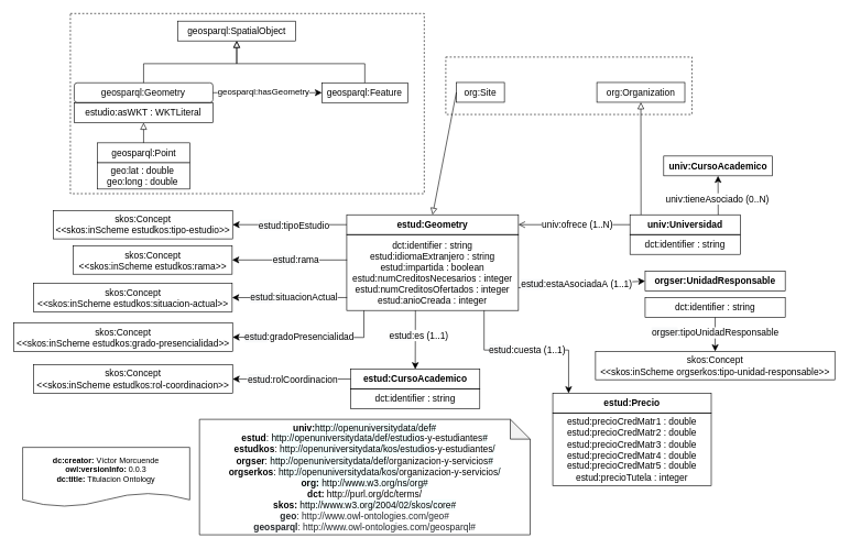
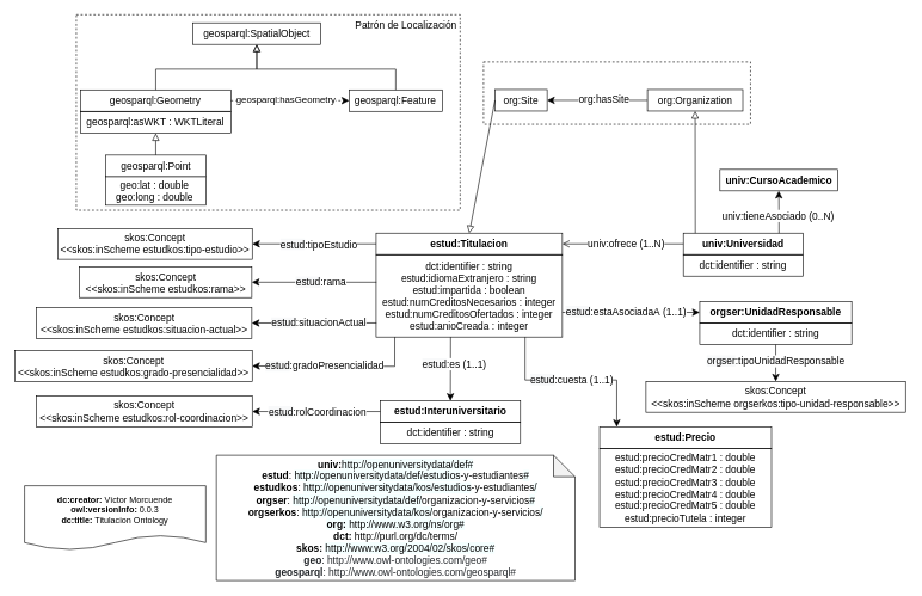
+ <mxCell id="47" value="&lt;font style=&quot;font-size: 14px&quot;&gt;Patrón de Localización&lt;/font&gt;" style="text;html=1;strokeColor=none;fillColor=none;align=center;verticalAlign=middle;whiteSpace=wrap;rounded=0;dashed=1;" parent="1" vertex="1"><mxGeometry x="491.37" y="20" width="150" height="30" as="geometry" /></mxCell>
- <mxCell id="58" value="geosparql:Geometry" style="whiteSpace=wrap;html=1;snapToPoint=1;points=[[0.1,0],[0.2,0],[0.3,0],[0.4,0],[0.5,0],[0.6,0],[0.7,0],[0.8,0],[0.9,0],[0,0.1],[0,0.3],[0,0.5],[0,0.7],[0,0.9],[0.1,1],[0.2,1],[0.3,1],[0.4,1],[0.5,1],[0.6,1],[0.7,1],[0.8,1],[0.9,1],[1,0.1],[1,0.3],[1,0.5],[1,0.7],[1,0.9]];fontFamily=Helvetica;fontSize=14;fillColor=none;rounded=1;" parent="1" vertex="1"><mxGeometry x="111.37" y="125" width="210" height="30" as="geometry" /></mxCell>
+ <mxCell id="58" value="geosparql:Geometry" style="rounded=0;whiteSpace=wrap;html=1;snapToPoint=1;points=[[0.1,0],[0.2,0],[0.3,0],[0.4,0],[0.5,0],[0.6,0],[0.7,0],[0.8,0],[0.9,0],[0,0.1],[0,0.3],[0,0.5],[0,0.7],[0,0.9],[0.1,1],[0.2,1],[0.3,1],[0.4,1],[0.5,1],[0.6,1],[0.7,1],[0.8,1],[0.9,1],[1,0.1],[1,0.3],[1,0.5],[1,0.7],[1,0.9]];fontFamily=Helvetica;fontSize=14;fillColor=none;" parent="1" vertex="1"><mxGeometry x="111.37" y="125" width="210" height="30" as="geometry" /></mxCell>
- <mxCell id="50" value="" style="endArrow=classic;html=1;exitX=1;exitY=0.5;exitDx=0;exitDy=0;entryX=0;entryY=0.5;entryDx=0;entryDy=0;endSize=8;arcSize=0;rounded=0;fontSize=14;" parent="1" source="58" target="59" edge="1"><mxGeometry width="50" height="50" relative="1" as="geometry"><mxPoint x="311.37" y="140.5" as="sourcePoint" /><mxPoint x="481.37" y="140.5" as="targetPoint" /></mxGeometry></mxCell>
+ <mxCell id="50" value="" style="endArrow=classic;html=1;exitX=1;exitY=0.5;exitDx=0;exitDy=0;entryX=0;entryY=0.5;entryDx=0;entryDy=0;endSize=8;arcSize=0;rounded=0;fontSize=14;dashed=1;" parent="1" source="58" target="59" edge="1"><mxGeometry width="50" height="50" relative="1" as="geometry"><mxPoint x="311.37" y="140.5" as="sourcePoint" /><mxPoint x="481.37" y="140.5" as="targetPoint" /></mxGeometry></mxCell>
+ <mxCell id="55" value="" style="endArrow=classic;html=1;exitX=0;exitY=0.5;exitDx=0;exitDy=0;entryX=1;entryY=0.5;entryDx=0;entryDy=0;endSize=8;arcSize=0;rounded=0;fontFamily=Helvetica;fontSize=14;" parent="1" source="54" target="53" edge="1"><mxGeometry width="50" height="50" relative="1" as="geometry"><mxPoint x="767.5" y="327.5" as="sourcePoint" /><mxPoint x="767.5" y="397.5" as="targetPoint" /></mxGeometry></mxCell>
+ <mxCell id="56" value="&lt;div&gt;org:hasSite&lt;/div&gt;" style="text;html=1;align=center;verticalAlign=middle;resizable=0;points=[];labelBackgroundColor=#ffffff;fontFamily=Helvetica;fontSize=14;fillColor=none;" parent="55" vertex="1" connectable="0"><mxGeometry x="-0.127" relative="1" as="geometry"><mxPoint y="-1" as="offset" /></mxGeometry></mxCell>
- <mxCell id="57" value="estudio:asWKT : WKTLiteral" style="rounded=0;whiteSpace=wrap;html=1;snapToPoint=1;points=[[0.1,0],[0.2,0],[0.3,0],[0.4,0],[0.5,0],[0.6,0],[0.7,0],[0.8,0],[0.9,0],[0,0.1],[0,0.3],[0,0.5],[0,0.7],[0,0.9],[0.1,1],[0.2,1],[0.3,1],[0.4,1],[0.5,1],[0.6,1],[0.7,1],[0.8,1],[0.9,1],[1,0.1],[1,0.3],[1,0.5],[1,0.7],[1,0.9]];fontFamily=Helvetica;fontSize=14;fillColor=none;" parent="1" vertex="1"><mxGeometry x="111.37" y="155" width="210" height="30.5" as="geometry" /></mxCell>
+ <mxCell id="57" value="geosparql:asWKT : WKTLiteral" style="rounded=0;whiteSpace=wrap;html=1;snapToPoint=1;points=[[0.1,0],[0.2,0],[0.3,0],[0.4,0],[0.5,0],[0.6,0],[0.7,0],[0.8,0],[0.9,0],[0,0.1],[0,0.3],[0,0.5],[0,0.7],[0,0.9],[0.1,1],[0.2,1],[0.3,1],[0.4,1],[0.5,1],[0.6,1],[0.7,1],[0.8,1],[0.9,1],[1,0.1],[1,0.3],[1,0.5],[1,0.7],[1,0.9]];fontFamily=Helvetica;fontSize=14;fillColor=none;" parent="1" vertex="1"><mxGeometry x="111.37" y="155" width="210" height="30.5" as="geometry" /></mxCell>
- <mxCell id="12" value="&lt;b&gt;estud:Geometry&lt;/b&gt;" style="rounded=0;whiteSpace=wrap;html=1;snapToPoint=1;points=[[0.1,0],[0.2,0],[0.3,0],[0.4,0],[0.5,0],[0.6,0],[0.7,0],[0.8,0],[0.9,0],[0,0.1],[0,0.3],[0,0.5],[0,0.7],[0,0.9],[0.1,1],[0.2,1],[0.3,1],[0.4,1],[0.5,1],[0.6,1],[0.7,1],[0.8,1],[0.9,1],[1,0.1],[1,0.3],[1,0.5],[1,0.7],[1,0.9]];fontFamily=Helvetica;fontSize=14;fillColor=none;" parent="1" vertex="1"><mxGeometry x="524" y="325" width="260" height="30" as="geometry" /></mxCell>
+ <mxCell id="12" value="&lt;b&gt;estud:Titulacion&lt;/b&gt;" style="rounded=0;whiteSpace=wrap;html=1;snapToPoint=1;points=[[0.1,0],[0.2,0],[0.3,0],[0.4,0],[0.5,0],[0.6,0],[0.7,0],[0.8,0],[0.9,0],[0,0.1],[0,0.3],[0,0.5],[0,0.7],[0,0.9],[0.1,1],[0.2,1],[0.3,1],[0.4,1],[0.5,1],[0.6,1],[0.7,1],[0.8,1],[0.9,1],[1,0.1],[1,0.3],[1,0.5],[1,0.7],[1,0.9]];fontFamily=Helvetica;fontSize=14;fillColor=none;" parent="1" vertex="1"><mxGeometry x="524" y="325" width="260" height="30" as="geometry" /></mxCell>
- <mxCell id="63" value="&lt;b&gt;orgser:UnidadResponsable&lt;/b&gt;" style="rounded=0;whiteSpace=wrap;html=1;snapToPoint=1;points=[[0.1,0],[0.2,0],[0.3,0],[0.4,0],[0.5,0],[0.6,0],[0.7,0],[0.8,0],[0.9,0],[0,0.1],[0,0.3],[0,0.5],[0,0.7],[0,0.9],[0.1,1],[0.2,1],[0.3,1],[0.4,1],[0.5,1],[0.6,1],[0.7,1],[0.8,1],[0.9,1],[1,0.1],[1,0.3],[1,0.5],[1,0.7],[1,0.9]];fontFamily=Helvetica;fontSize=14;fillColor=none;" parent="1" vertex="1"><mxGeometry x="975.87" y="410.5" width="212.13" height="30" as="geometry" /></mxCell>
+ <mxCell id="63" value="&lt;b&gt;orgser:UnidadResponsable&lt;/b&gt;" style="rounded=0;whiteSpace=wrap;html=1;snapToPoint=1;points=[[0.1,0],[0.2,0],[0.3,0],[0.4,0],[0.5,0],[0.6,0],[0.7,0],[0.8,0],[0.9,0],[0,0.1],[0,0.3],[0,0.5],[0,0.7],[0,0.9],[0.1,1],[0.2,1],[0.3,1],[0.4,1],[0.5,1],[0.6,1],[0.7,1],[0.8,1],[0.9,1],[1,0.1],[1,0.3],[1,0.5],[1,0.7],[1,0.9]];fontFamily=Helvetica;fontSize=14;fillColor=none;" parent="1" vertex="1"><mxGeometry x="975.87" y="420.5" width="212.13" height="30" as="geometry" /></mxCell>
- <mxCell id="18" value="&lt;b&gt;estud:CursoAcademico&lt;/b&gt;" style="rounded=0;whiteSpace=wrap;html=1;snapToPoint=1;points=[[0.1,0],[0.2,0],[0.3,0],[0.4,0],[0.5,0],[0.6,0],[0.7,0],[0.8,0],[0.9,0],[0,0.1],[0,0.3],[0,0.5],[0,0.7],[0,0.9],[0.1,1],[0.2,1],[0.3,1],[0.4,1],[0.5,1],[0.6,1],[0.7,1],[0.8,1],[0.9,1],[1,0.1],[1,0.3],[1,0.5],[1,0.7],[1,0.9]];fontFamily=Helvetica;fontSize=14;fillColor=none;" parent="1" vertex="1"><mxGeometry x="530" y="559" width="195.5" height="30" as="geometry" /></mxCell>
+ <mxCell id="18" value="&lt;b&gt;estud:Interuniversitario&lt;/b&gt;" style="rounded=0;whiteSpace=wrap;html=1;snapToPoint=1;points=[[0.1,0],[0.2,0],[0.3,0],[0.4,0],[0.5,0],[0.6,0],[0.7,0],[0.8,0],[0.9,0],[0,0.1],[0,0.3],[0,0.5],[0,0.7],[0,0.9],[0.1,1],[0.2,1],[0.3,1],[0.4,1],[0.5,1],[0.6,1],[0.7,1],[0.8,1],[0.9,1],[1,0.1],[1,0.3],[1,0.5],[1,0.7],[1,0.9]];fontFamily=Helvetica;fontSize=14;fillColor=none;" parent="1" vertex="1"><mxGeometry x="530" y="559" width="195.5" height="30" as="geometry" /></mxCell>
